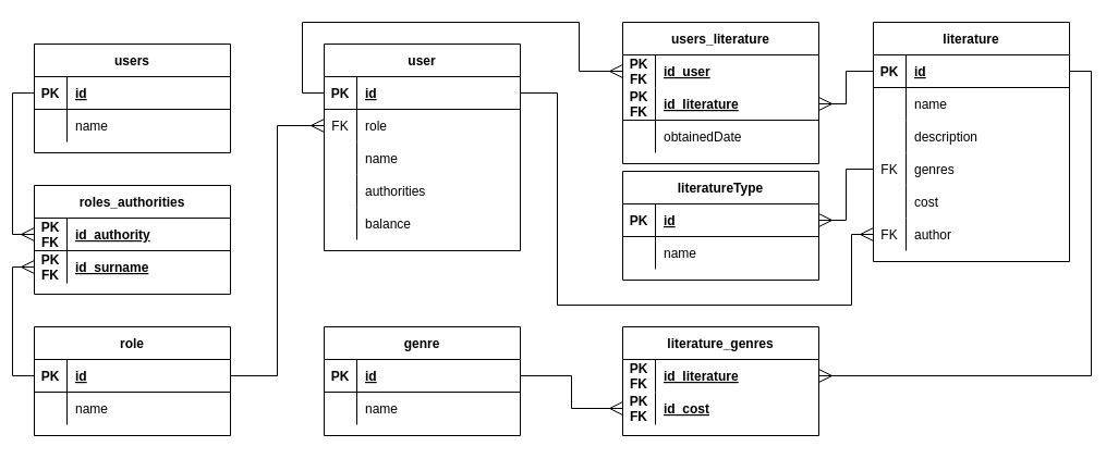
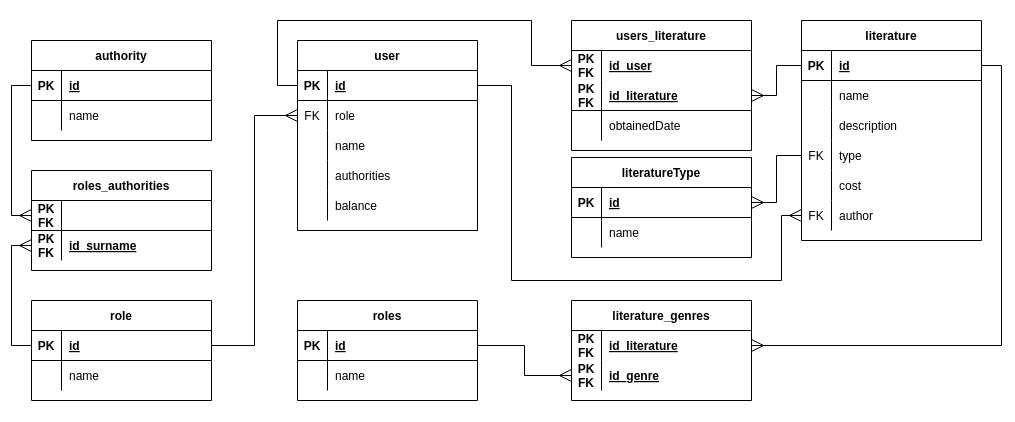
- <mxCell id="2" value="users" style="shape=table;startSize=30;container=1;collapsible=1;childLayout=tableLayout;fixedRows=1;rowLines=0;fontStyle=1;align=center;resizeLast=1;" vertex="1" parent="1"><mxGeometry x="20" y="40" width="180" height="100" as="geometry" /></mxCell>
+ <mxCell id="2" value="authority" style="shape=table;startSize=30;container=1;collapsible=1;childLayout=tableLayout;fixedRows=1;rowLines=0;fontStyle=1;align=center;resizeLast=1;" vertex="1" parent="1"><mxGeometry x="20" y="40" width="180" height="100" as="geometry" /></mxCell>
- <mxCell id="54" value="genres" style="shape=partialRectangle;connectable=0;fillColor=none;top=0;left=0;bottom=0;right=0;align=left;spacingLeft=6;overflow=hidden;" vertex="1" parent="52"><mxGeometry x="30" width="150" height="30" as="geometry"><mxRectangle width="150" height="30" as="alternateBounds" /></mxGeometry></mxCell>
+ <mxCell id="54" value="type" style="shape=partialRectangle;connectable=0;fillColor=none;top=0;left=0;bottom=0;right=0;align=left;spacingLeft=6;overflow=hidden;" vertex="1" parent="52"><mxGeometry x="30" width="150" height="30" as="geometry"><mxRectangle width="150" height="30" as="alternateBounds" /></mxGeometry></mxCell>
- <mxCell id="19" value="id_authority" style="shape=partialRectangle;connectable=0;fillColor=none;top=0;left=0;bottom=0;right=0;align=left;spacingLeft=6;fontStyle=5;overflow=hidden;" vertex="1" parent="17"><mxGeometry x="30" width="150" height="30" as="geometry"><mxRectangle width="150" height="30" as="alternateBounds" /></mxGeometry></mxCell>
- <mxCell id="72" value="genre" style="shape=table;startSize=30;container=1;collapsible=1;childLayout=tableLayout;fixedRows=1;rowLines=0;fontStyle=1;align=center;resizeLast=1;" vertex="1" parent="1"><mxGeometry x="286" y="300" width="180" height="100" as="geometry" /></mxCell>
+ <mxCell id="72" value="roles" style="shape=table;startSize=30;container=1;collapsible=1;childLayout=tableLayout;fixedRows=1;rowLines=0;fontStyle=1;align=center;resizeLast=1;" vertex="1" parent="1"><mxGeometry x="286" y="300" width="180" height="100" as="geometry" /></mxCell>
- <mxCell id="85" value="id_cost" style="shape=partialRectangle;connectable=0;fillColor=none;top=0;left=0;bottom=0;right=0;align=left;spacingLeft=6;overflow=hidden;fontStyle=5" vertex="1" parent="83"><mxGeometry x="30" width="150" height="30" as="geometry"><mxRectangle width="150" height="30" as="alternateBounds" /></mxGeometry></mxCell>
+ <mxCell id="85" value="id_genre" style="shape=partialRectangle;connectable=0;fillColor=none;top=0;left=0;bottom=0;right=0;align=left;spacingLeft=6;overflow=hidden;fontStyle=5" vertex="1" parent="83"><mxGeometry x="30" width="150" height="30" as="geometry"><mxRectangle width="150" height="30" as="alternateBounds" /></mxGeometry></mxCell>
